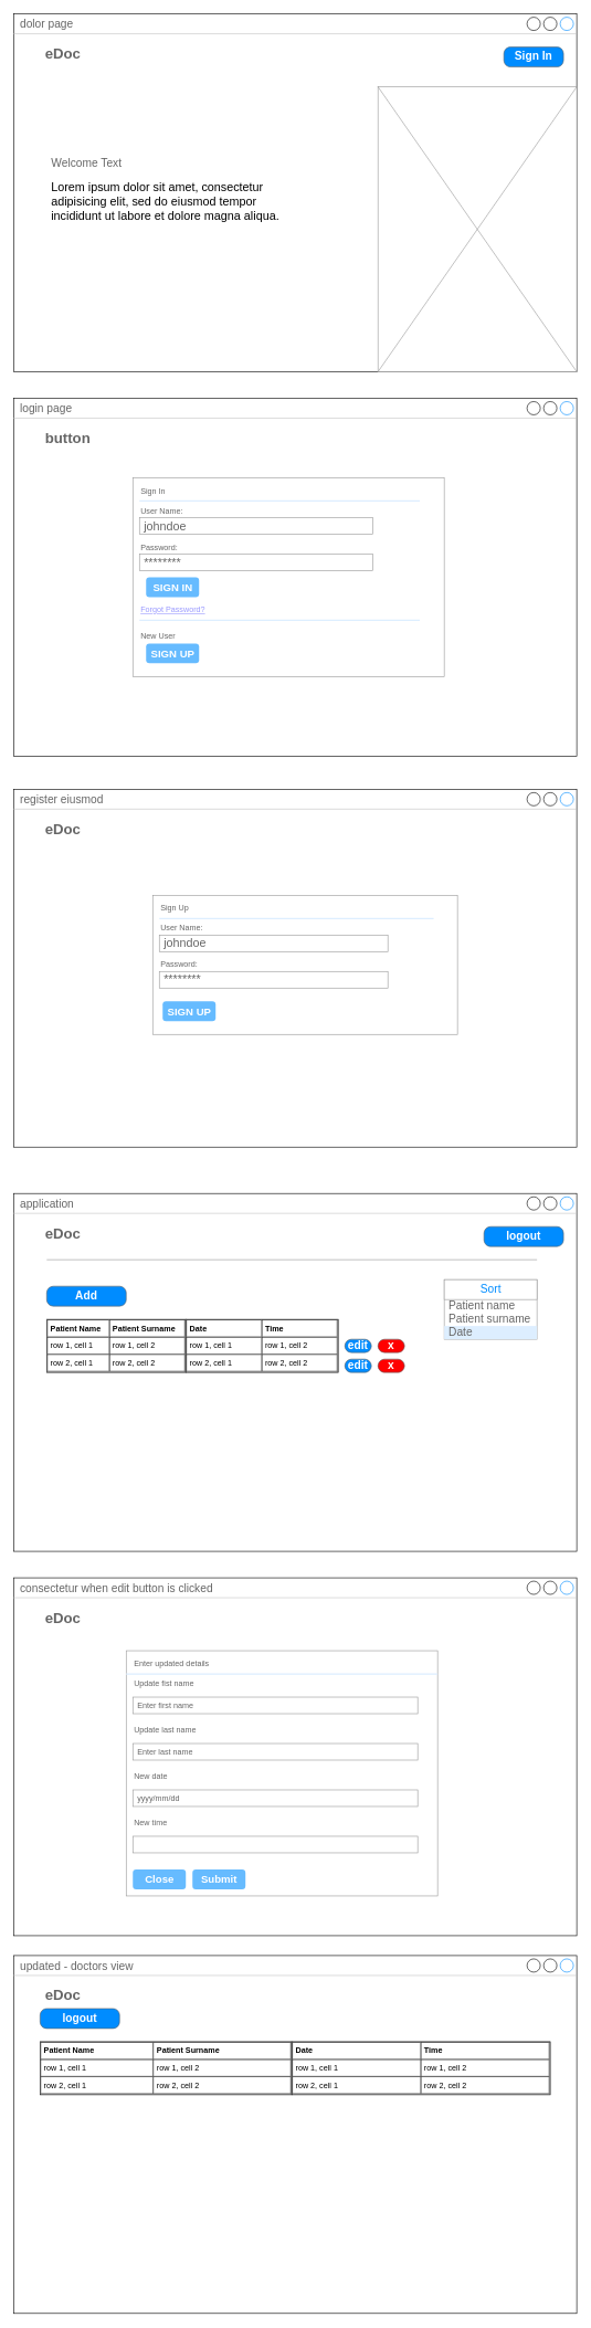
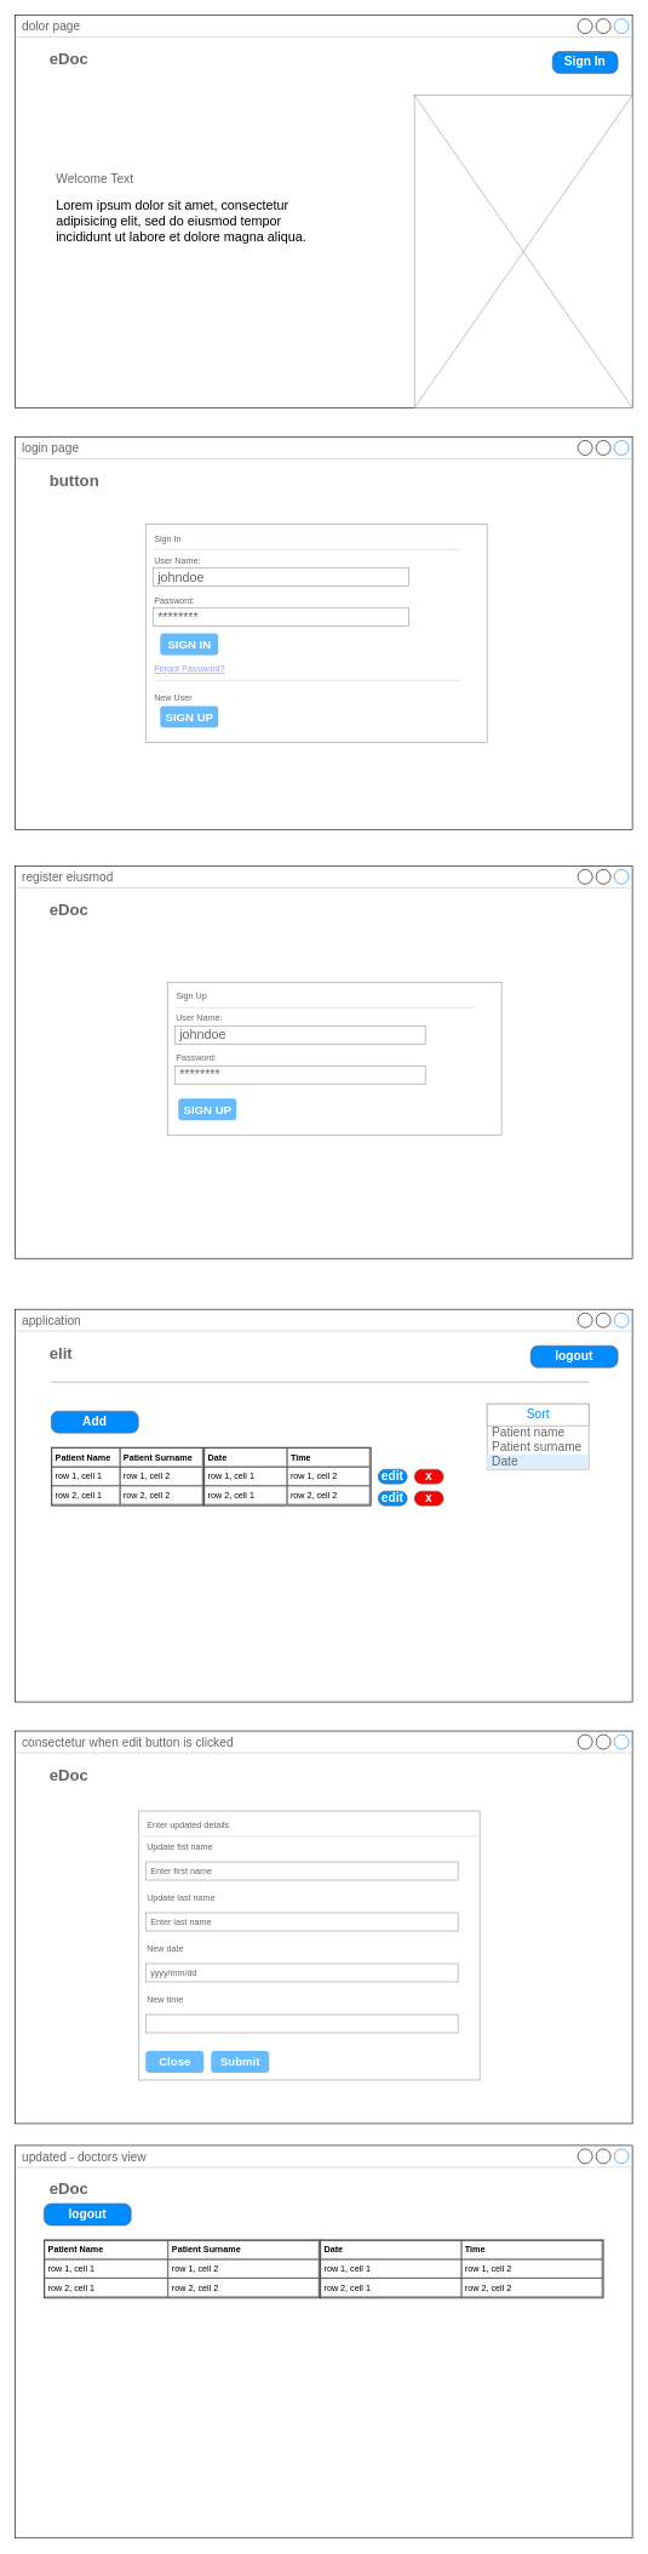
- <mxCell id="30" value="application&lt;span style=&quot;white-space: pre&quot;&gt;&#09;&lt;/span&gt;&lt;span style=&quot;white-space: pre&quot;&gt;&#09;&lt;/span&gt;&lt;br&gt;&lt;br&gt;&lt;span style=&quot;white-space: pre&quot;&gt;&#09;&lt;/span&gt;&lt;b&gt;&lt;font style=&quot;font-size: 22px&quot;&gt;eDoc&lt;br&gt;&lt;/font&gt;&lt;/b&gt;&lt;br&gt;&lt;br&gt;&lt;span style=&quot;white-space: pre&quot;&gt;&#09;&lt;/span&gt;&lt;br&gt;&lt;br&gt;&lt;br&gt;&lt;span style=&quot;white-space: pre&quot;&gt;&#09;&lt;/span&gt;&amp;nbsp;&lt;br&gt;&lt;br&gt;&lt;span style=&quot;white-space: pre&quot;&gt;&#09;&lt;/span&gt;" style="strokeWidth=1;shadow=0;dashed=0;align=center;html=1;shape=mxgraph.mockup.containers.window;align=left;verticalAlign=top;spacingLeft=8;strokeColor2=#008cff;strokeColor3=#c4c4c4;fontColor=#666666;mainText=;fontSize=17;labelBackgroundColor=none;" parent="1" vertex="1"><mxGeometry y="1800" width="850" height="540" as="geometry" x="20" /></mxCell>
+ <mxCell id="30" value="application&lt;span style=&quot;white-space: pre&quot;&gt;&#09;&lt;/span&gt;&lt;span style=&quot;white-space: pre&quot;&gt;&#09;&lt;/span&gt;&lt;br&gt;&lt;br&gt;&lt;span style=&quot;white-space: pre&quot;&gt;&#09;&lt;/span&gt;&lt;b&gt;&lt;font style=&quot;font-size: 22px&quot;&gt;elit&lt;br&gt;&lt;/font&gt;&lt;/b&gt;&lt;br&gt;&lt;br&gt;&lt;span style=&quot;white-space: pre&quot;&gt;&#09;&lt;/span&gt;&lt;br&gt;&lt;br&gt;&lt;br&gt;&lt;span style=&quot;white-space: pre&quot;&gt;&#09;&lt;/span&gt;&amp;nbsp;&lt;br&gt;&lt;br&gt;&lt;span style=&quot;white-space: pre&quot;&gt;&#09;&lt;/span&gt;" style="strokeWidth=1;shadow=0;dashed=0;align=center;html=1;shape=mxgraph.mockup.containers.window;align=left;verticalAlign=top;spacingLeft=8;strokeColor2=#008cff;strokeColor3=#c4c4c4;fontColor=#666666;mainText=;fontSize=17;labelBackgroundColor=none;" parent="1" vertex="1"><mxGeometry y="1800" width="850" height="540" as="geometry" x="20" /></mxCell>
